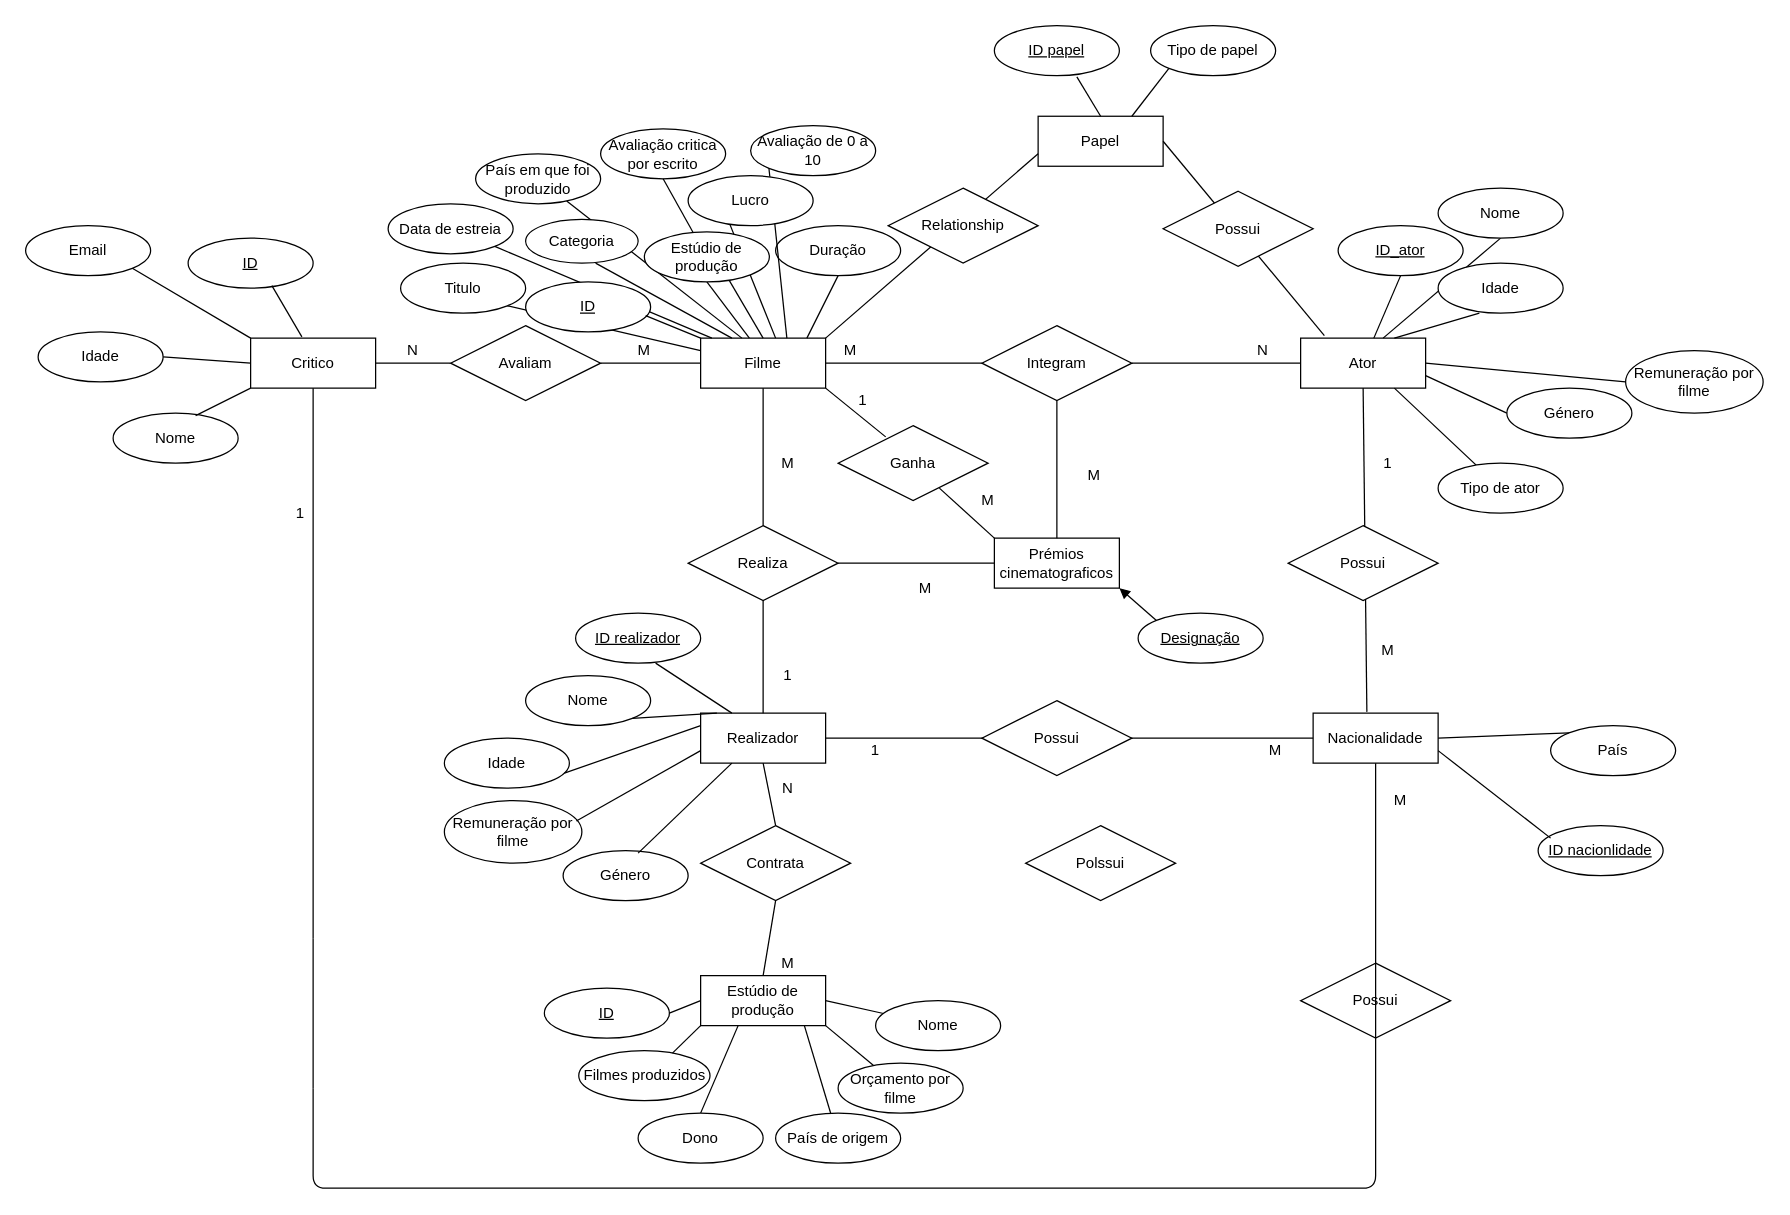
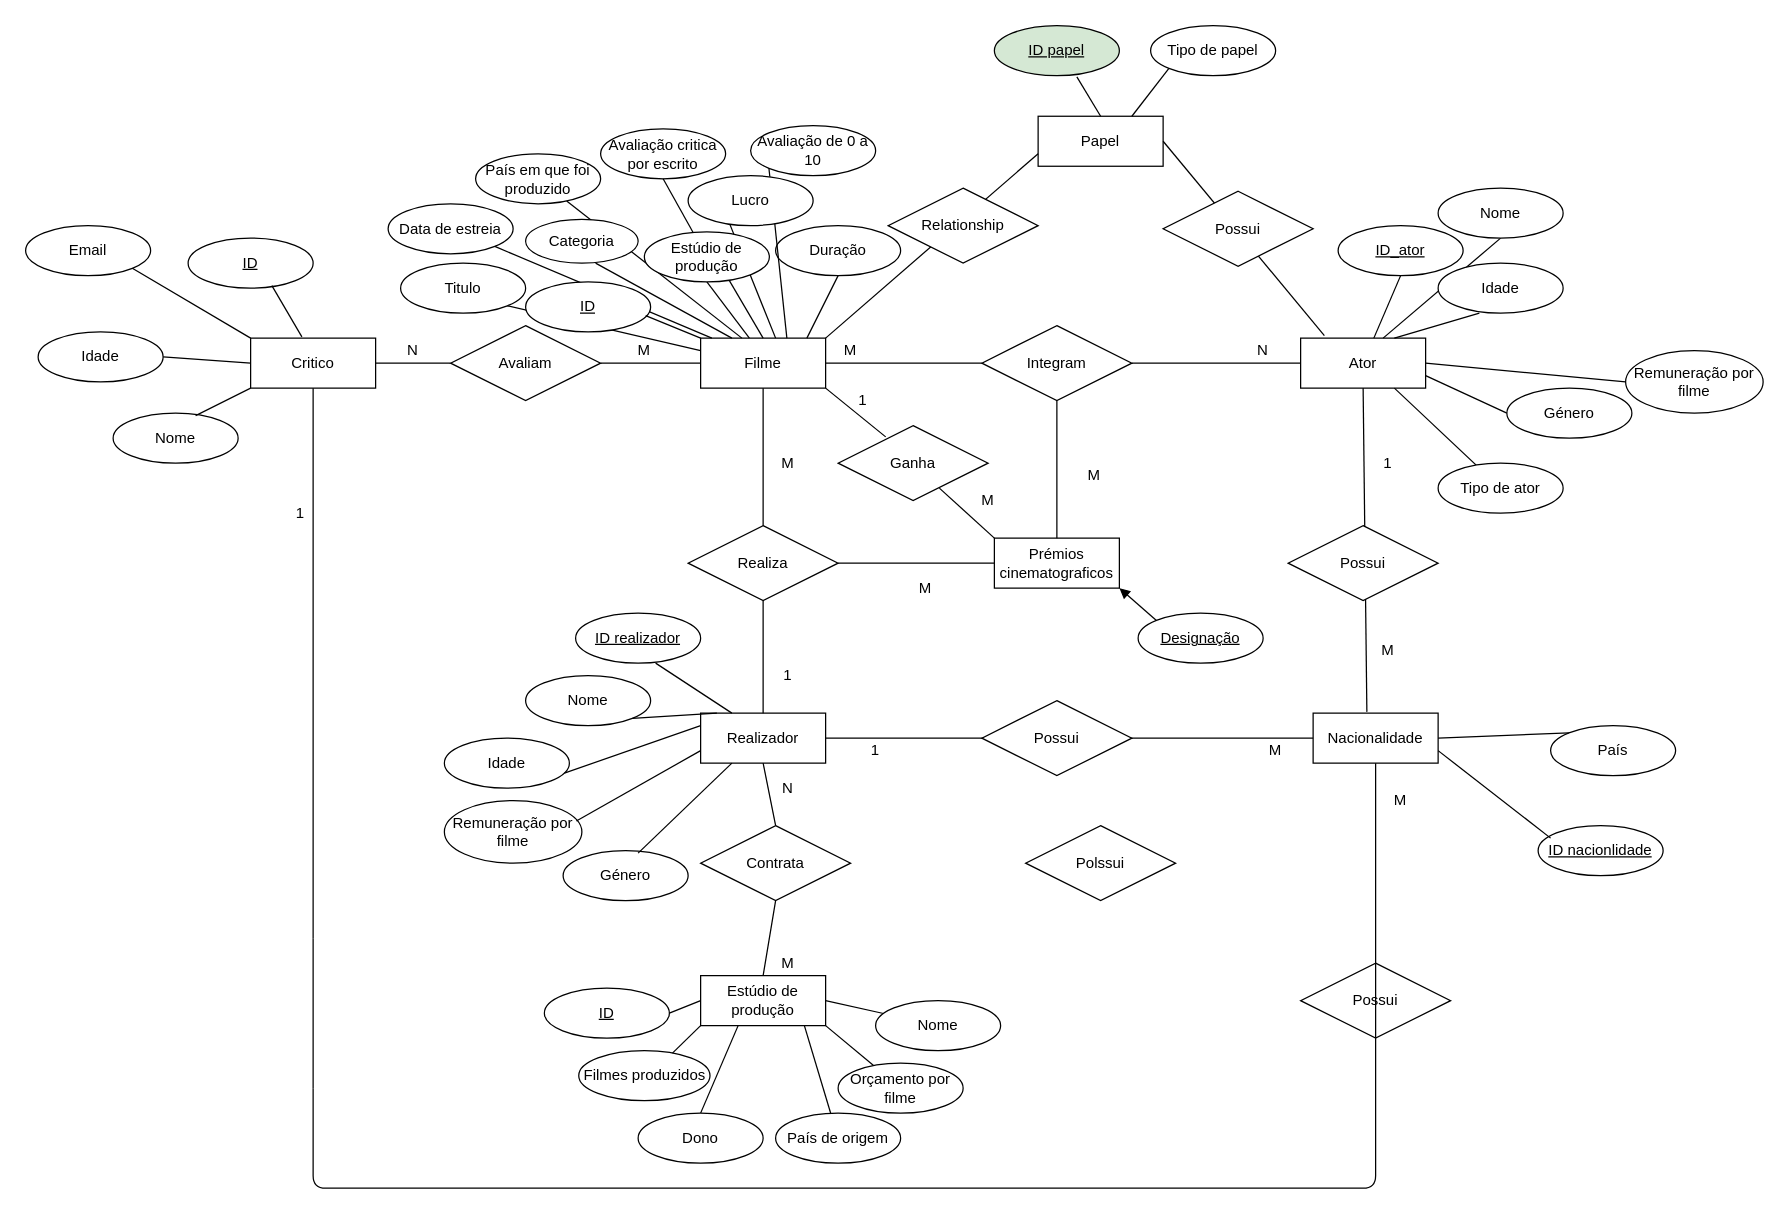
- <mxCell id="98" value="ID papel" style="ellipse;whiteSpace=wrap;html=1;align=center;fontStyle=4" parent="1" vertex="1"><mxGeometry x="795" y="20" width="100" height="40" as="geometry" /></mxCell>
+ <mxCell id="98" value="ID papel" style="ellipse;whiteSpace=wrap;html=1;align=center;fontStyle=4;fillColor=#d5e8d4;" parent="1" vertex="1"><mxGeometry x="795" y="20" width="100" height="40" as="geometry" /></mxCell>
